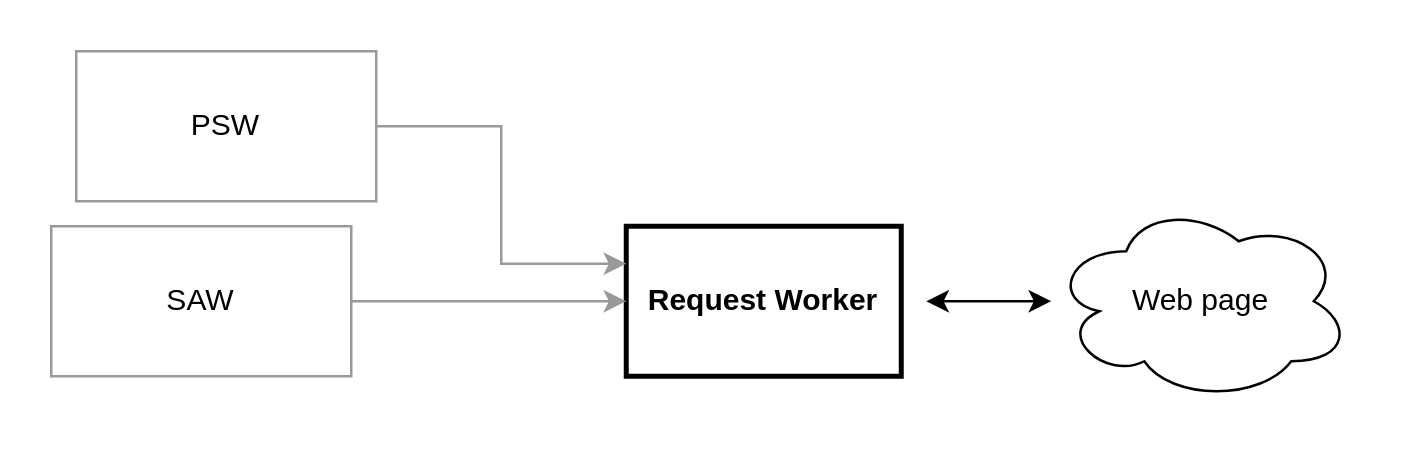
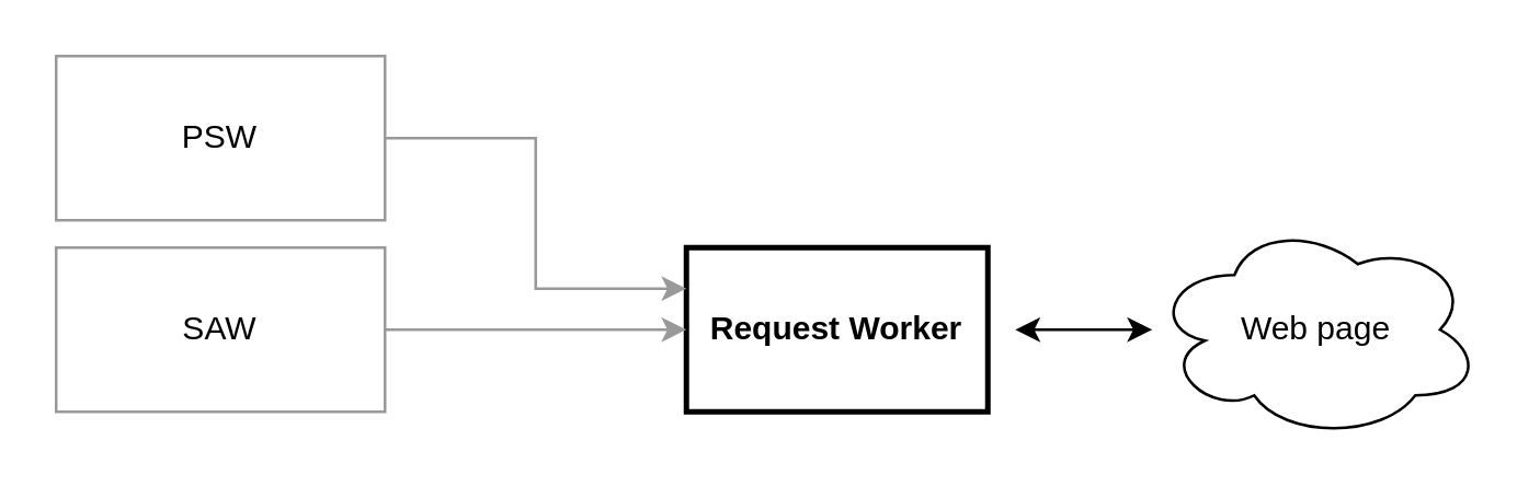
- <mxCell id="6" value="PSW" style="rounded=0;whiteSpace=wrap;html=1;strokeWidth=1;fillColor=none;strokeColor=#999999;" vertex="1" parent="1"><mxGeometry x="30" y="20" width="120" height="60" as="geometry" /></mxCell>
+ <mxCell id="6" value="PSW" style="rounded=0;whiteSpace=wrap;html=1;strokeWidth=1;fillColor=none;strokeColor=#999999;" vertex="1" parent="1"><mxGeometry x="20" y="20" width="120" height="60" as="geometry" /></mxCell>
